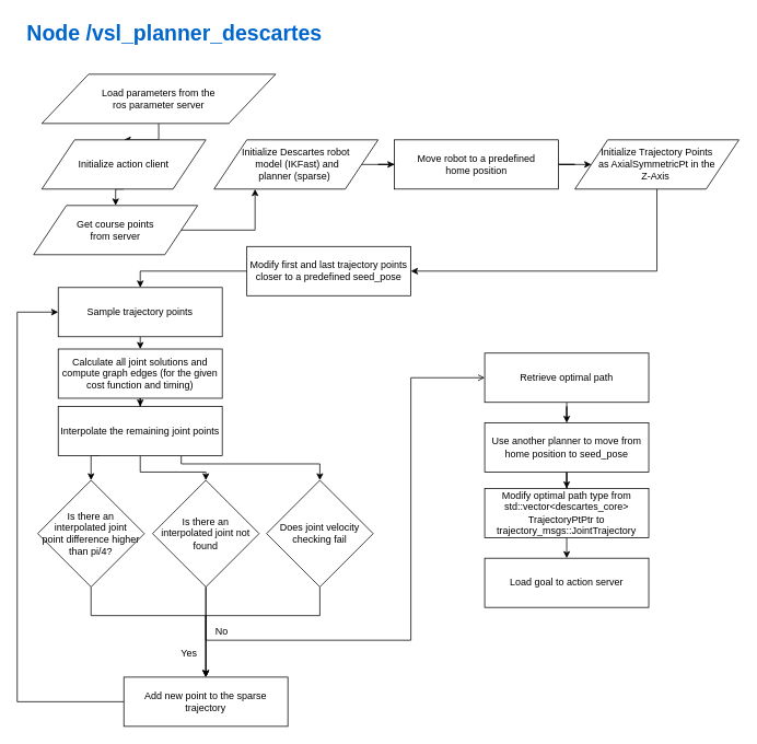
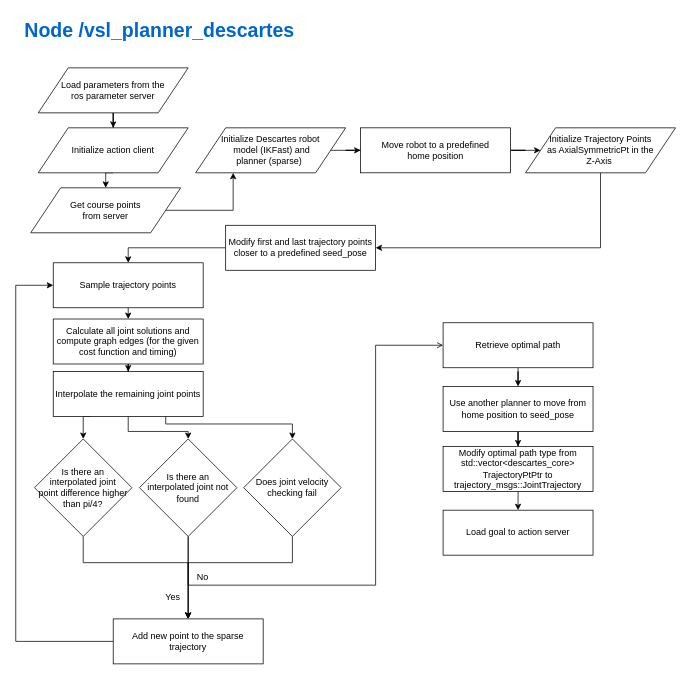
- <mxCell id="3" value="Load&amp;nbsp;parameters from the &lt;br&gt;ros parameter server" style="shape=parallelogram;perimeter=parallelogramPerimeter;whiteSpace=wrap;html=1;" parent="1" vertex="1"><mxGeometry x="50" y="90" width="285" height="60" as="geometry" /></mxCell>
+ <mxCell id="3" value="Load&amp;nbsp;parameters from the &lt;br&gt;ros parameter server" style="shape=parallelogram;perimeter=parallelogramPerimeter;whiteSpace=wrap;html=1;" parent="1" vertex="1"><mxGeometry x="50" y="90" width="200" height="60" as="geometry" /></mxCell>
